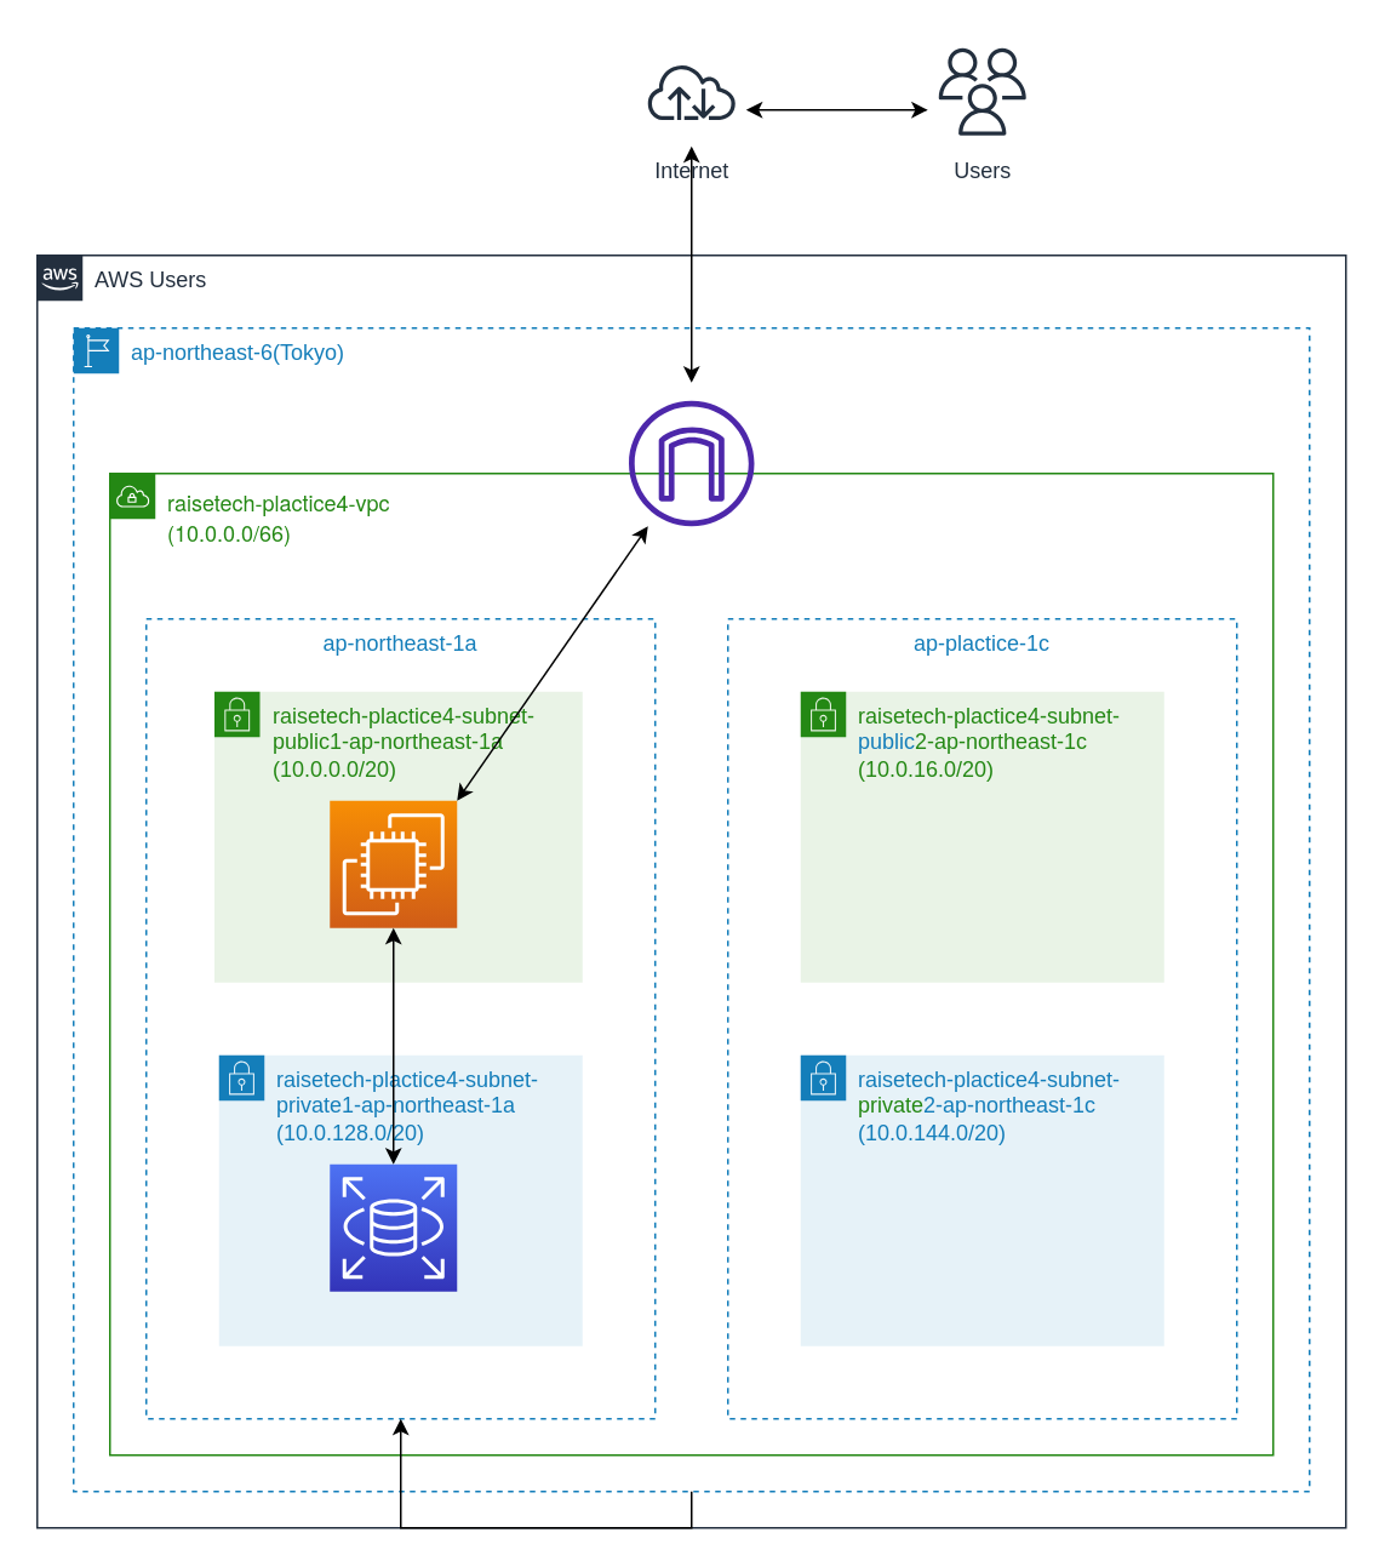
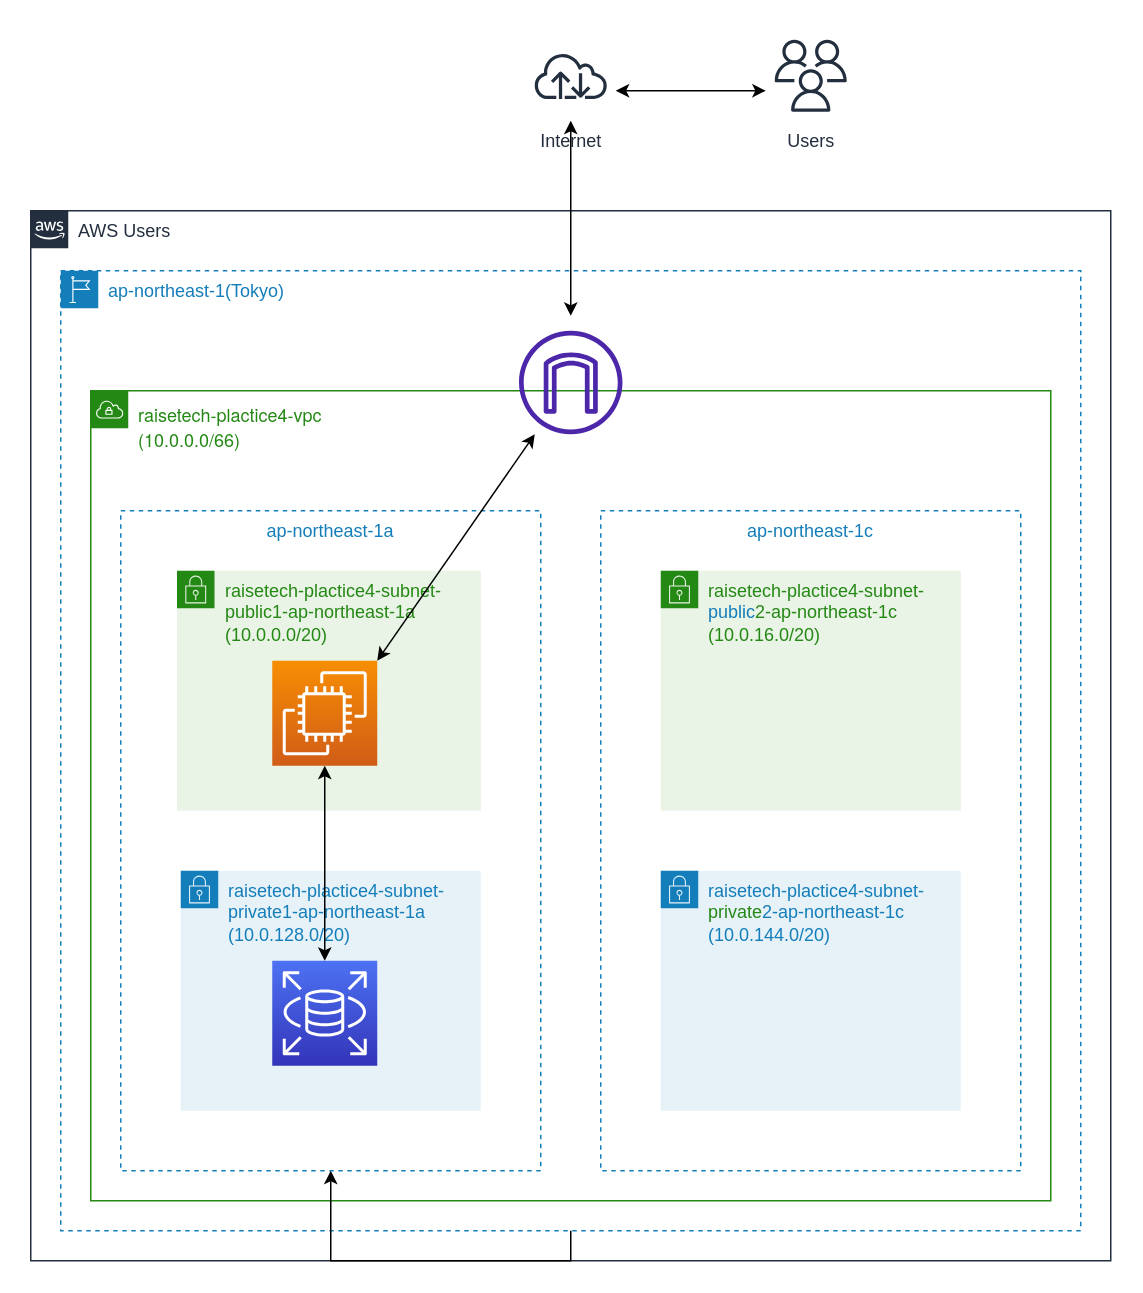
- <mxCell id="3" value="ap-northeast-6(Tokyo)" style="points=[[0,0],[0.25,0],[0.5,0],[0.75,0],[1,0],[1,0.25],[1,0.5],[1,0.75],[1,1],[0.75,1],[0.5,1],[0.25,1],[0,1],[0,0.75],[0,0.5],[0,0.25]];outlineConnect=0;gradientColor=none;html=1;whiteSpace=wrap;fontSize=12;fontStyle=0;container=1;pointerEvents=0;collapsible=0;recursiveResize=0;shape=mxgraph.aws4.group;grIcon=mxgraph.aws4.group_region;strokeColor=#147EBA;fillColor=none;verticalAlign=top;align=left;spacingLeft=30;fontColor=#147EBA;dashed=1;" vertex="1" parent="2"><mxGeometry x="20" y="40" width="680" height="640" as="geometry" /></mxCell>
+ <mxCell id="3" value="ap-northeast-1(Tokyo)" style="points=[[0,0],[0.25,0],[0.5,0],[0.75,0],[1,0],[1,0.25],[1,0.5],[1,0.75],[1,1],[0.75,1],[0.5,1],[0.25,1],[0,1],[0,0.75],[0,0.5],[0,0.25]];outlineConnect=0;gradientColor=none;html=1;whiteSpace=wrap;fontSize=12;fontStyle=0;container=1;pointerEvents=0;collapsible=0;recursiveResize=0;shape=mxgraph.aws4.group;grIcon=mxgraph.aws4.group_region;strokeColor=#147EBA;fillColor=none;verticalAlign=top;align=left;spacingLeft=30;fontColor=#147EBA;dashed=1;" vertex="1" parent="2"><mxGeometry x="20" y="40" width="680" height="640" as="geometry" /></mxCell>
- <mxCell id="6" value="ap-plactice-1c" style="fillColor=none;strokeColor=#147EBA;dashed=1;verticalAlign=top;fontStyle=0;fontColor=#147EBA;" vertex="1" parent="4"><mxGeometry x="340" y="80" width="280" height="440" as="geometry" /></mxCell>
+ <mxCell id="6" value="ap-northeast-1c" style="fillColor=none;strokeColor=#147EBA;dashed=1;verticalAlign=top;fontStyle=0;fontColor=#147EBA;" vertex="1" parent="4"><mxGeometry x="340" y="80" width="280" height="440" as="geometry" /></mxCell>
